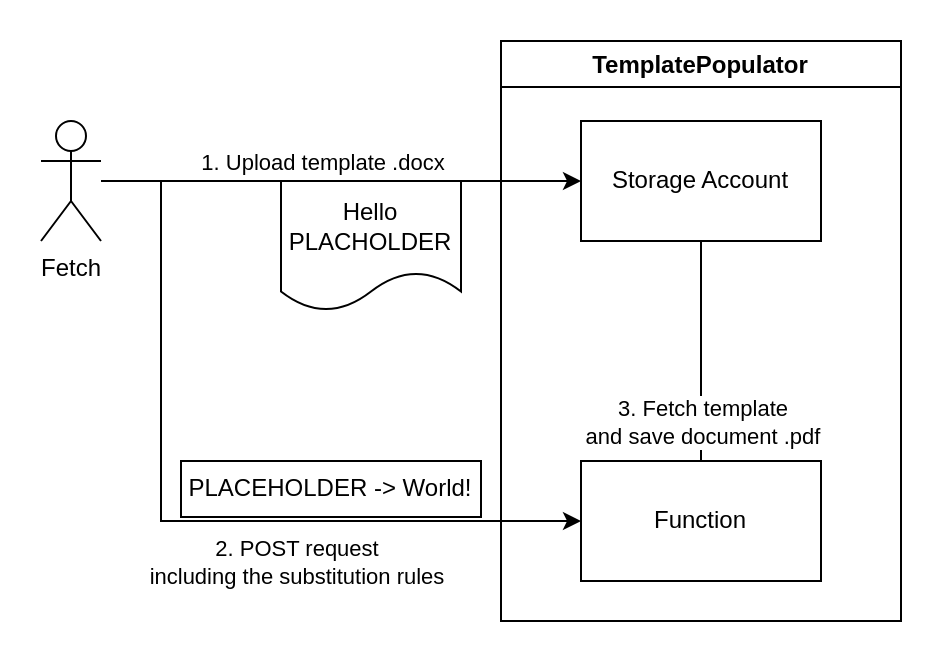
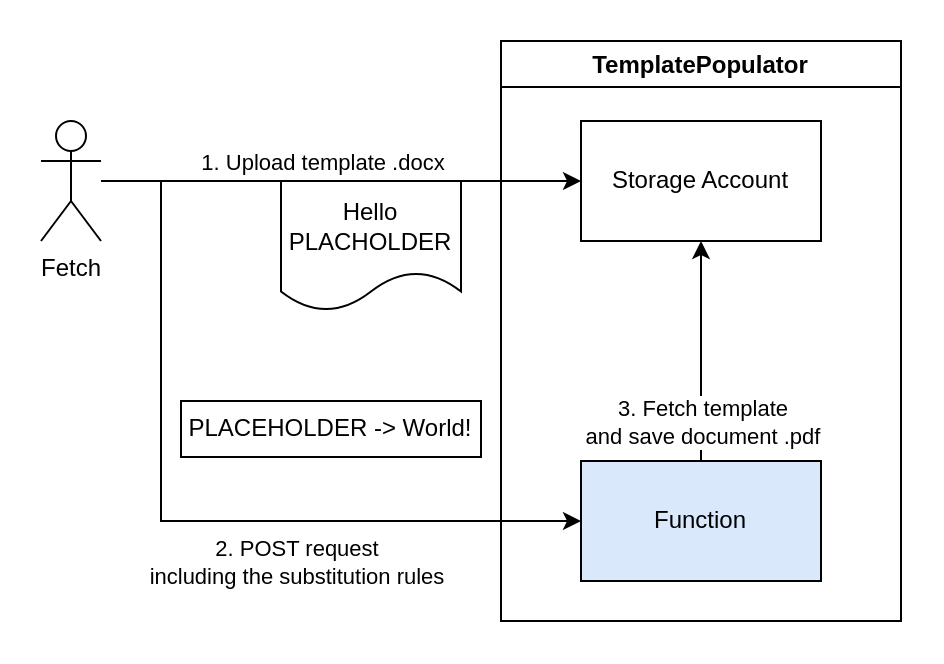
- <mxCell id="9" style="edgeStyle=orthogonalEdgeStyle;rounded=0;orthogonalLoop=1;jettySize=auto;html=1;entryX=0.5;entryY=1;entryDx=0;entryDy=0;endArrow=none;" edge="1" parent="7" source="11" target="8"><mxGeometry relative="1" as="geometry" /></mxCell>
+ <mxCell id="9" style="edgeStyle=orthogonalEdgeStyle;rounded=0;orthogonalLoop=1;jettySize=auto;html=1;entryX=0.5;entryY=1;entryDx=0;entryDy=0;" edge="1" parent="7" source="11" target="8"><mxGeometry relative="1" as="geometry" /></mxCell>
- <mxCell id="13" value="PLACEHOLDER -&amp;gt; World!" style="rounded=0;whiteSpace=wrap;html=1;" vertex="1" parent="1"><mxGeometry x="90" y="230" width="150" height="28" as="geometry" /></mxCell>
+ <mxCell id="13" value="PLACEHOLDER -&amp;gt; World!" style="rounded=0;whiteSpace=wrap;html=1;" vertex="1" parent="1"><mxGeometry x="90" y="200" width="150" height="28" as="geometry" /></mxCell>
- <mxCell id="11" value="Function" style="rounded=0;whiteSpace=wrap;html=1;" vertex="1" parent="7"><mxGeometry x="40" y="210" width="120" height="60" as="geometry" /></mxCell>
+ <mxCell id="11" value="Function" style="rounded=0;whiteSpace=wrap;html=1;fillColor=#dae8fc;" vertex="1" parent="7"><mxGeometry x="40" y="210" width="120" height="60" as="geometry" /></mxCell>
